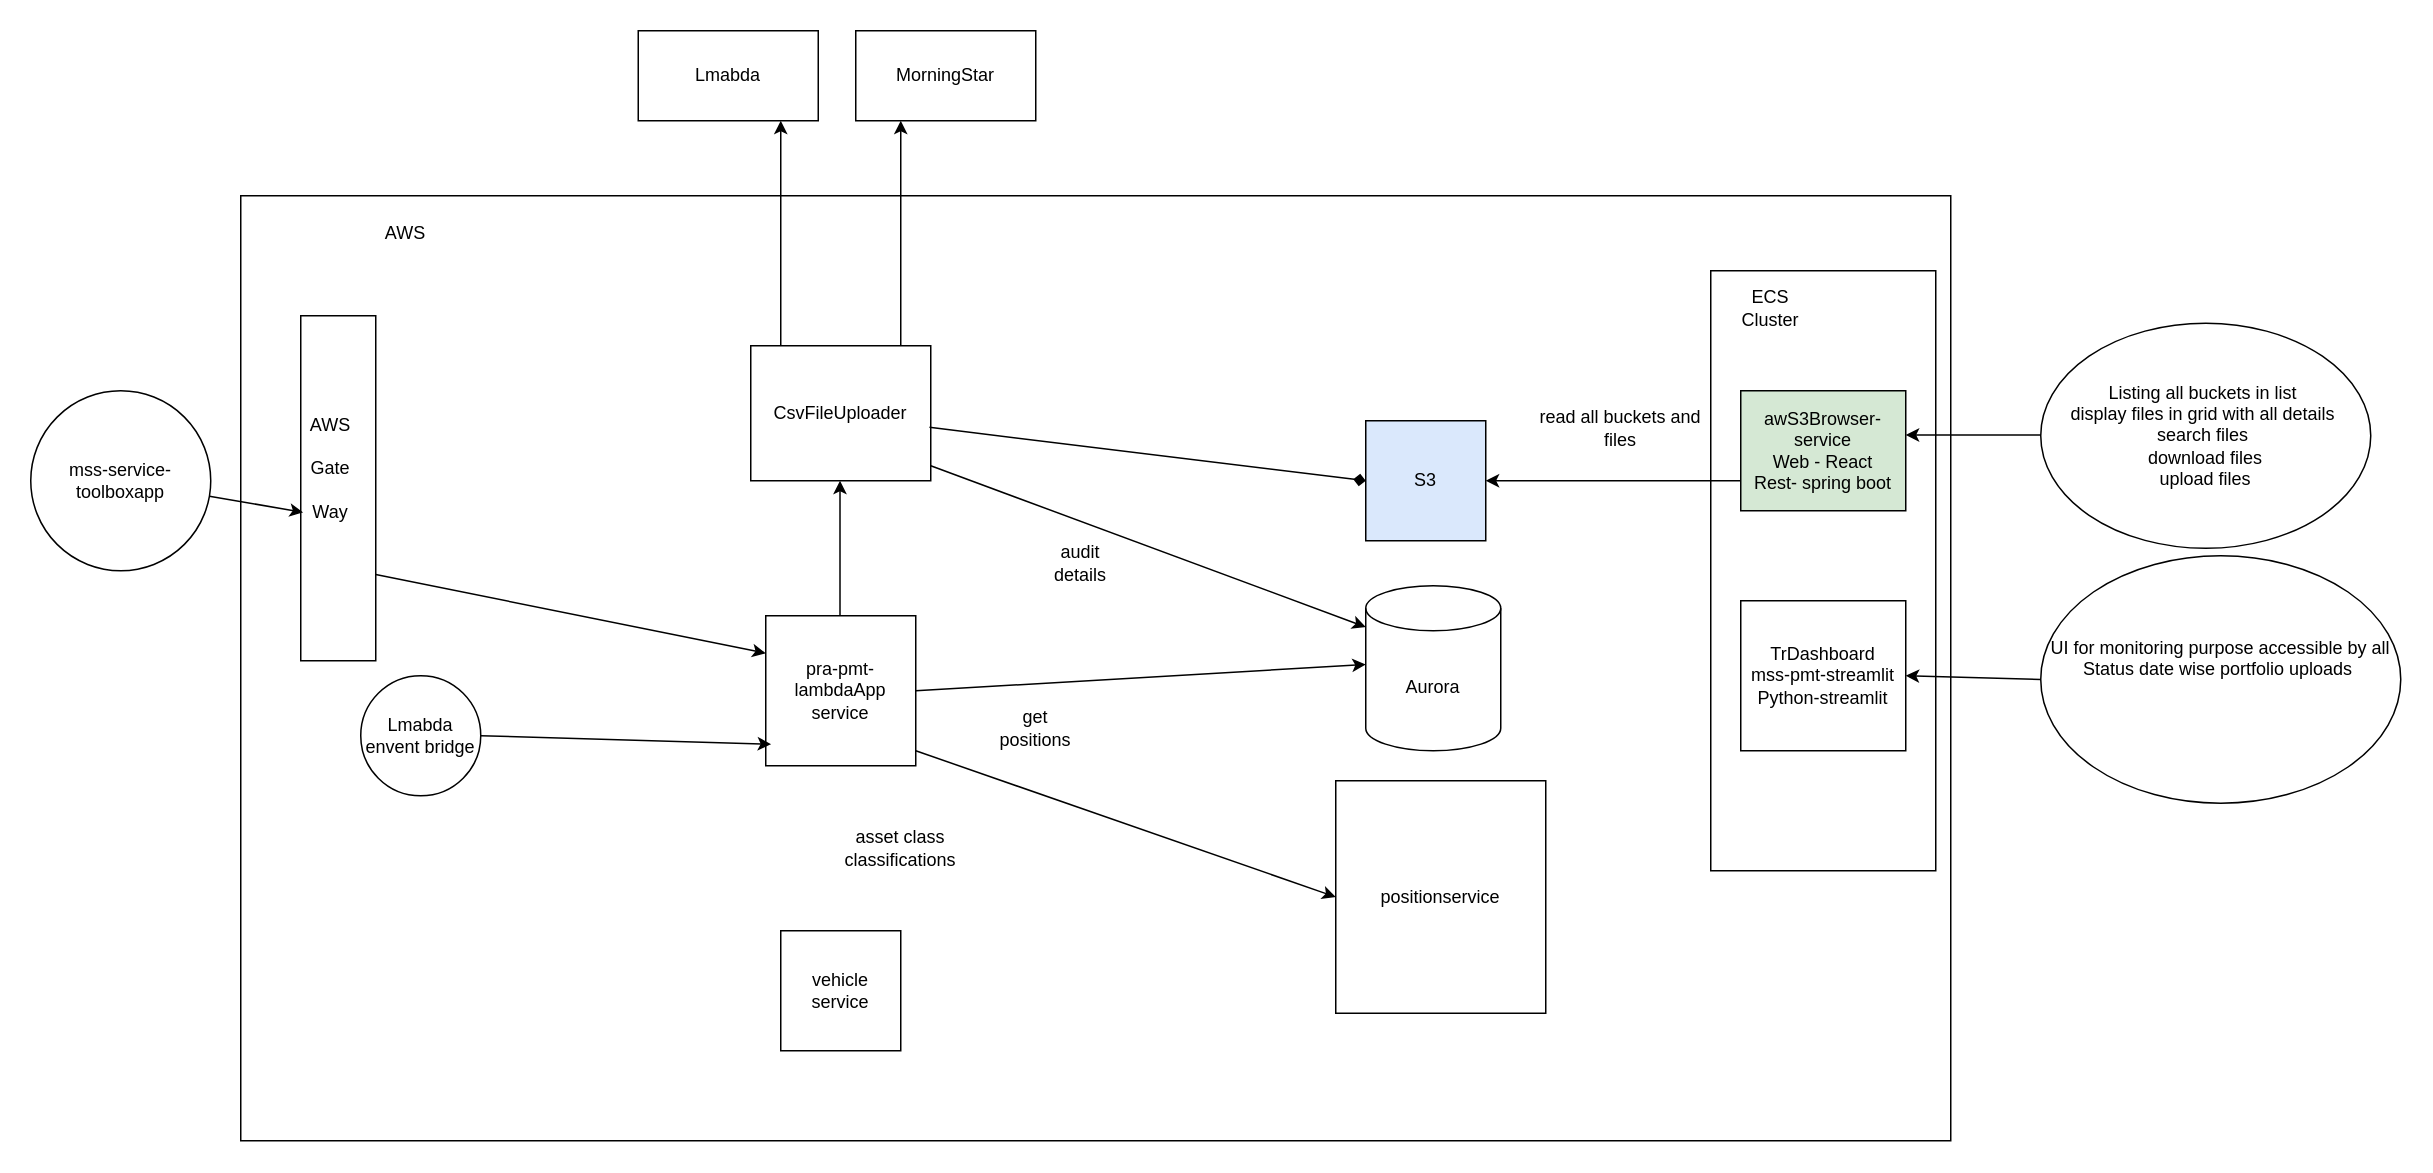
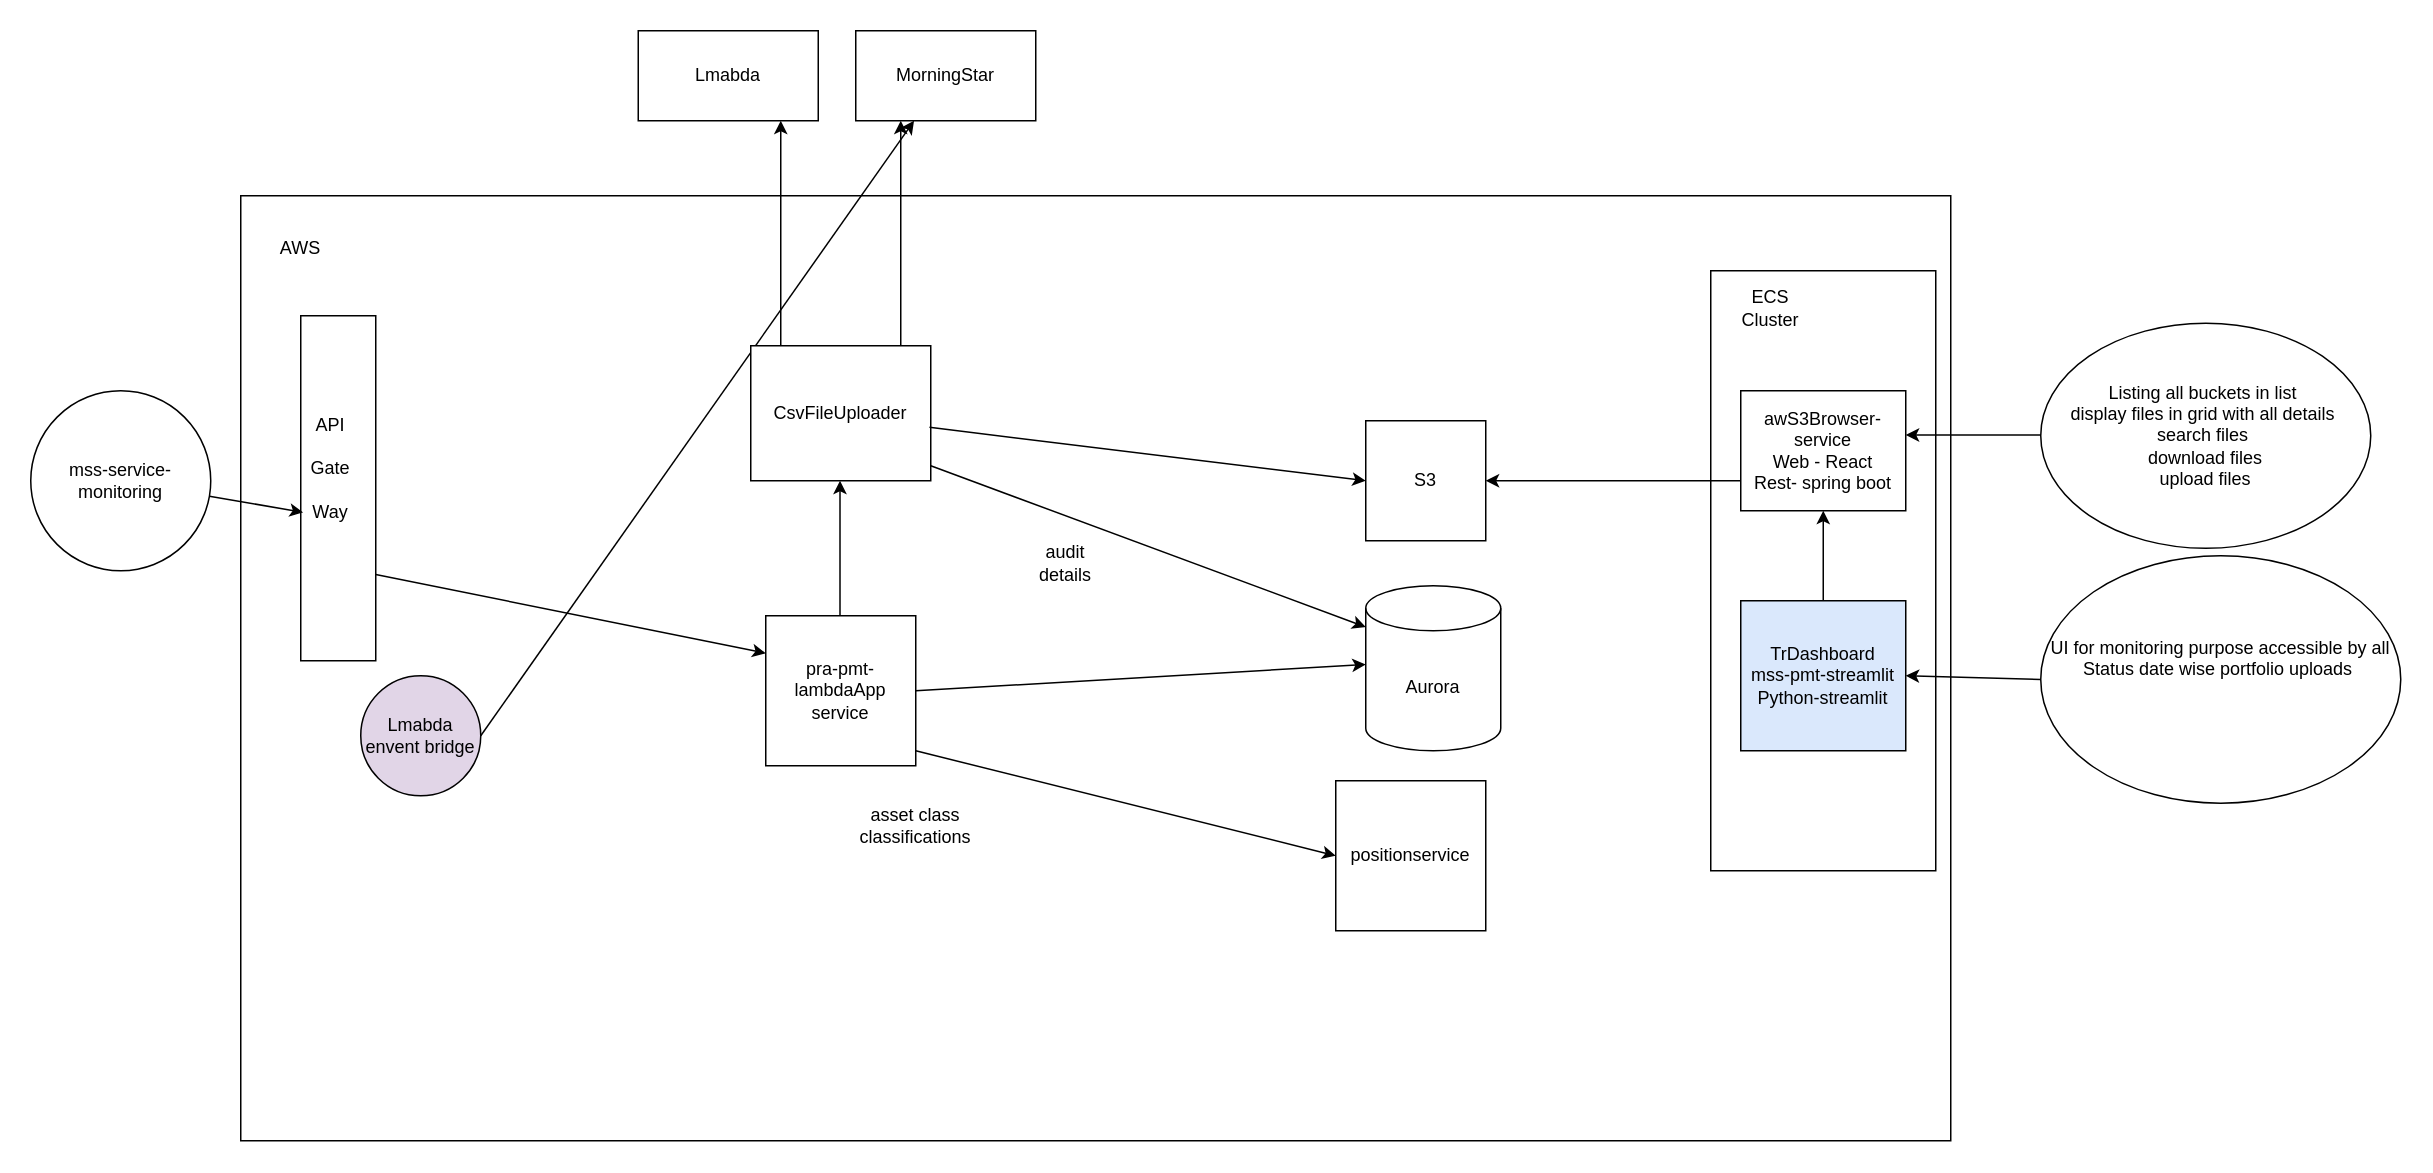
- <mxCell id="22" value="AWS" style="text;html=1;align=center;verticalAlign=middle;whiteSpace=wrap;rounded=0;" vertex="1" parent="1"><mxGeometry x="240" y="140" width="60" height="30" as="geometry" /></mxCell>
+ <mxCell id="22" value="AWS" style="text;html=1;align=center;verticalAlign=middle;whiteSpace=wrap;rounded=0;" vertex="1" parent="1"><mxGeometry x="170" y="150" width="60" height="30" as="geometry" /></mxCell>
- <mxCell id="33" value="read all buckets and files" style="text;html=1;align=center;verticalAlign=middle;whiteSpace=wrap;rounded=0;" vertex="1" parent="1"><mxGeometry x="1020" y="260" width="120" height="50" as="geometry" /></mxCell>
- <mxCell id="21" value="&lt;div&gt;&lt;br&gt;&lt;/div&gt;&lt;div&gt;&lt;br&gt;&lt;/div&gt;&lt;div&gt;&lt;br&gt;&lt;/div&gt;AWS&lt;div&gt;&lt;br&gt;&lt;/div&gt;&lt;div&gt;Gate&lt;/div&gt;&lt;div&gt;&lt;br&gt;&lt;/div&gt;&lt;div&gt;Way&lt;/div&gt;" style="text;html=1;align=center;verticalAlign=middle;whiteSpace=wrap;rounded=0;" vertex="1" parent="1"><mxGeometry x="190" y="250" width="60" height="80" as="geometry" /></mxCell>
+ <mxCell id="21" value="&lt;div&gt;&lt;br&gt;&lt;/div&gt;&lt;div&gt;&lt;br&gt;&lt;/div&gt;&lt;div&gt;&lt;br&gt;&lt;/div&gt;API&lt;div&gt;&lt;br&gt;&lt;/div&gt;&lt;div&gt;Gate&lt;/div&gt;&lt;div&gt;&lt;br&gt;&lt;/div&gt;&lt;div&gt;Way&lt;/div&gt;" style="text;html=1;align=center;verticalAlign=middle;whiteSpace=wrap;rounded=0;" vertex="1" parent="1"><mxGeometry x="190" y="250" width="60" height="80" as="geometry" /></mxCell>
- <mxCell id="31" value="awS3Browser-service&lt;div&gt;Web - React&lt;/div&gt;&lt;div&gt;Rest- spring boot&lt;/div&gt;" style="rounded=0;whiteSpace=wrap;html=1;fillColor=#d5e8d4;" vertex="1" parent="1"><mxGeometry x="1160" y="260" width="110" height="80" as="geometry" /></mxCell>
+ <mxCell id="31" value="awS3Browser-service&lt;div&gt;Web - React&lt;/div&gt;&lt;div&gt;Rest- spring boot&lt;/div&gt;" style="rounded=0;whiteSpace=wrap;html=1;" vertex="1" parent="1"><mxGeometry x="1160" y="260" width="110" height="80" as="geometry" /></mxCell>
- <mxCell id="23" value="" style="endArrow=diamond;html=1;rounded=0;entryX=0;entryY=0.5;entryDx=0;entryDy=0;exitX=0.993;exitY=0.604;exitDx=0;exitDy=0;exitPerimeter=0;" edge="1" parent="1" source="17" target="15"><mxGeometry width="50" height="50" relative="1" as="geometry"><mxPoint x="620" y="270" as="sourcePoint" /><mxPoint x="670" y="220" as="targetPoint" /></mxGeometry></mxCell>
+ <mxCell id="23" value="" style="endArrow=classic;html=1;rounded=0;entryX=0;entryY=0.5;entryDx=0;entryDy=0;exitX=0.993;exitY=0.604;exitDx=0;exitDy=0;exitPerimeter=0;" edge="1" parent="1" source="17" target="15"><mxGeometry width="50" height="50" relative="1" as="geometry"><mxPoint x="620" y="270" as="sourcePoint" /><mxPoint x="670" y="220" as="targetPoint" /></mxGeometry></mxCell>
- <mxCell id="41" value="mss-service-toolboxapp" style="ellipse;whiteSpace=wrap;html=1;aspect=fixed;" vertex="1" parent="1"><mxGeometry x="20" y="260" width="120" height="120" as="geometry" /></mxCell>
+ <mxCell id="41" value="mss-service-monitoring" style="ellipse;whiteSpace=wrap;html=1;aspect=fixed;" vertex="1" parent="1"><mxGeometry x="20" y="260" width="120" height="120" as="geometry" /></mxCell>
- <mxCell id="15" value="S3" style="whiteSpace=wrap;html=1;aspect=fixed;fillColor=#dae8fc;" vertex="1" parent="1"><mxGeometry x="910" y="280" width="80" height="80" as="geometry" /></mxCell>
+ <mxCell id="15" value="S3" style="whiteSpace=wrap;html=1;aspect=fixed;" vertex="1" parent="1"><mxGeometry x="910" y="280" width="80" height="80" as="geometry" /></mxCell>
+ <mxCell id="36" value="" style="endArrow=classic;html=1;rounded=0;exitX=0.5;exitY=0;exitDx=0;exitDy=0;entryX=0.5;entryY=1;entryDx=0;entryDy=0;" edge="1" parent="1" source="34" target="31"><mxGeometry width="50" height="50" relative="1" as="geometry"><mxPoint x="1170" y="390" as="sourcePoint" /><mxPoint x="1220" y="340" as="targetPoint" /></mxGeometry></mxCell>
- <mxCell id="29" value="audit details" style="text;html=1;align=center;verticalAlign=middle;whiteSpace=wrap;rounded=0;" vertex="1" parent="1"><mxGeometry x="690" y="360" width="60" height="30" as="geometry" /></mxCell>
+ <mxCell id="29" value="audit details" style="text;html=1;align=center;verticalAlign=middle;whiteSpace=wrap;rounded=0;" vertex="1" parent="1"><mxGeometry x="680" y="360" width="60" height="30" as="geometry" /></mxCell>
- <mxCell id="34" value="TrDashboard&lt;div&gt;mss-pmt-streamlit&lt;/div&gt;&lt;div&gt;Python-streamlit&lt;/div&gt;" style="rounded=0;whiteSpace=wrap;html=1;" vertex="1" parent="1"><mxGeometry x="1160" y="400" width="110" height="100" as="geometry" /></mxCell>
+ <mxCell id="34" value="TrDashboard&lt;div&gt;mss-pmt-streamlit&lt;/div&gt;&lt;div&gt;Python-streamlit&lt;/div&gt;" style="rounded=0;whiteSpace=wrap;html=1;fillColor=#dae8fc;" vertex="1" parent="1"><mxGeometry x="1160" y="400" width="110" height="100" as="geometry" /></mxCell>
- <mxCell id="12" value="get positions" style="text;html=1;align=center;verticalAlign=middle;whiteSpace=wrap;rounded=0;" vertex="1" parent="1"><mxGeometry x="660" y="470" width="60" height="30" as="geometry" /></mxCell>
- <mxCell id="8" value="Lmabda envent bridge" style="ellipse;whiteSpace=wrap;html=1;aspect=fixed;" vertex="1" parent="1"><mxGeometry x="240" y="450" width="80" height="80" as="geometry" /></mxCell>
+ <mxCell id="8" value="Lmabda envent bridge" style="ellipse;whiteSpace=wrap;html=1;aspect=fixed;fillColor=#e1d5e7;" vertex="1" parent="1"><mxGeometry x="240" y="450" width="80" height="80" as="geometry" /></mxCell>
- <mxCell id="9" value="" style="endArrow=classic;html=1;rounded=0;entryX=0.036;entryY=0.856;entryDx=0;entryDy=0;exitX=1;exitY=0.5;exitDx=0;exitDy=0;entryPerimeter=0;" edge="1" parent="1" source="8" target="5"><mxGeometry width="50" height="50" relative="1" as="geometry"><mxPoint x="470" y="400" as="sourcePoint" /><mxPoint x="520" y="350" as="targetPoint" /></mxGeometry></mxCell>
+ <mxCell id="9" value="" style="endArrow=classic;html=1;rounded=0;exitX=1;exitY=0.5;exitDx=0;exitDy=0;" edge="1" parent="1" source="8" target="24"><mxGeometry width="50" height="50" relative="1" as="geometry"><mxPoint x="470" y="400" as="sourcePoint" /><mxPoint x="520" y="350" as="targetPoint" /></mxGeometry></mxCell>
- <mxCell id="13" value="asset class classifications" style="text;html=1;align=center;verticalAlign=middle;whiteSpace=wrap;rounded=0;" vertex="1" parent="1"><mxGeometry x="570" y="550" width="60" height="30" as="geometry" /></mxCell>
+ <mxCell id="13" value="asset class classifications" style="text;html=1;align=center;verticalAlign=middle;whiteSpace=wrap;rounded=0;" vertex="1" parent="1"><mxGeometry x="580" y="535" width="60" height="30" as="geometry" /></mxCell>
- <mxCell id="6" value="positionservice" style="whiteSpace=wrap;html=1;aspect=fixed;" vertex="1" parent="1"><mxGeometry x="890" y="520" width="140" height="155" as="geometry" /></mxCell>
+ <mxCell id="6" value="positionservice" style="whiteSpace=wrap;html=1;aspect=fixed;" vertex="1" parent="1"><mxGeometry x="890" y="520" width="100" height="100" as="geometry" /></mxCell>
- <mxCell id="10" value="vehicle service" style="whiteSpace=wrap;html=1;aspect=fixed;" vertex="1" parent="1"><mxGeometry x="520" y="620" width="80" height="80" as="geometry" /></mxCell>
